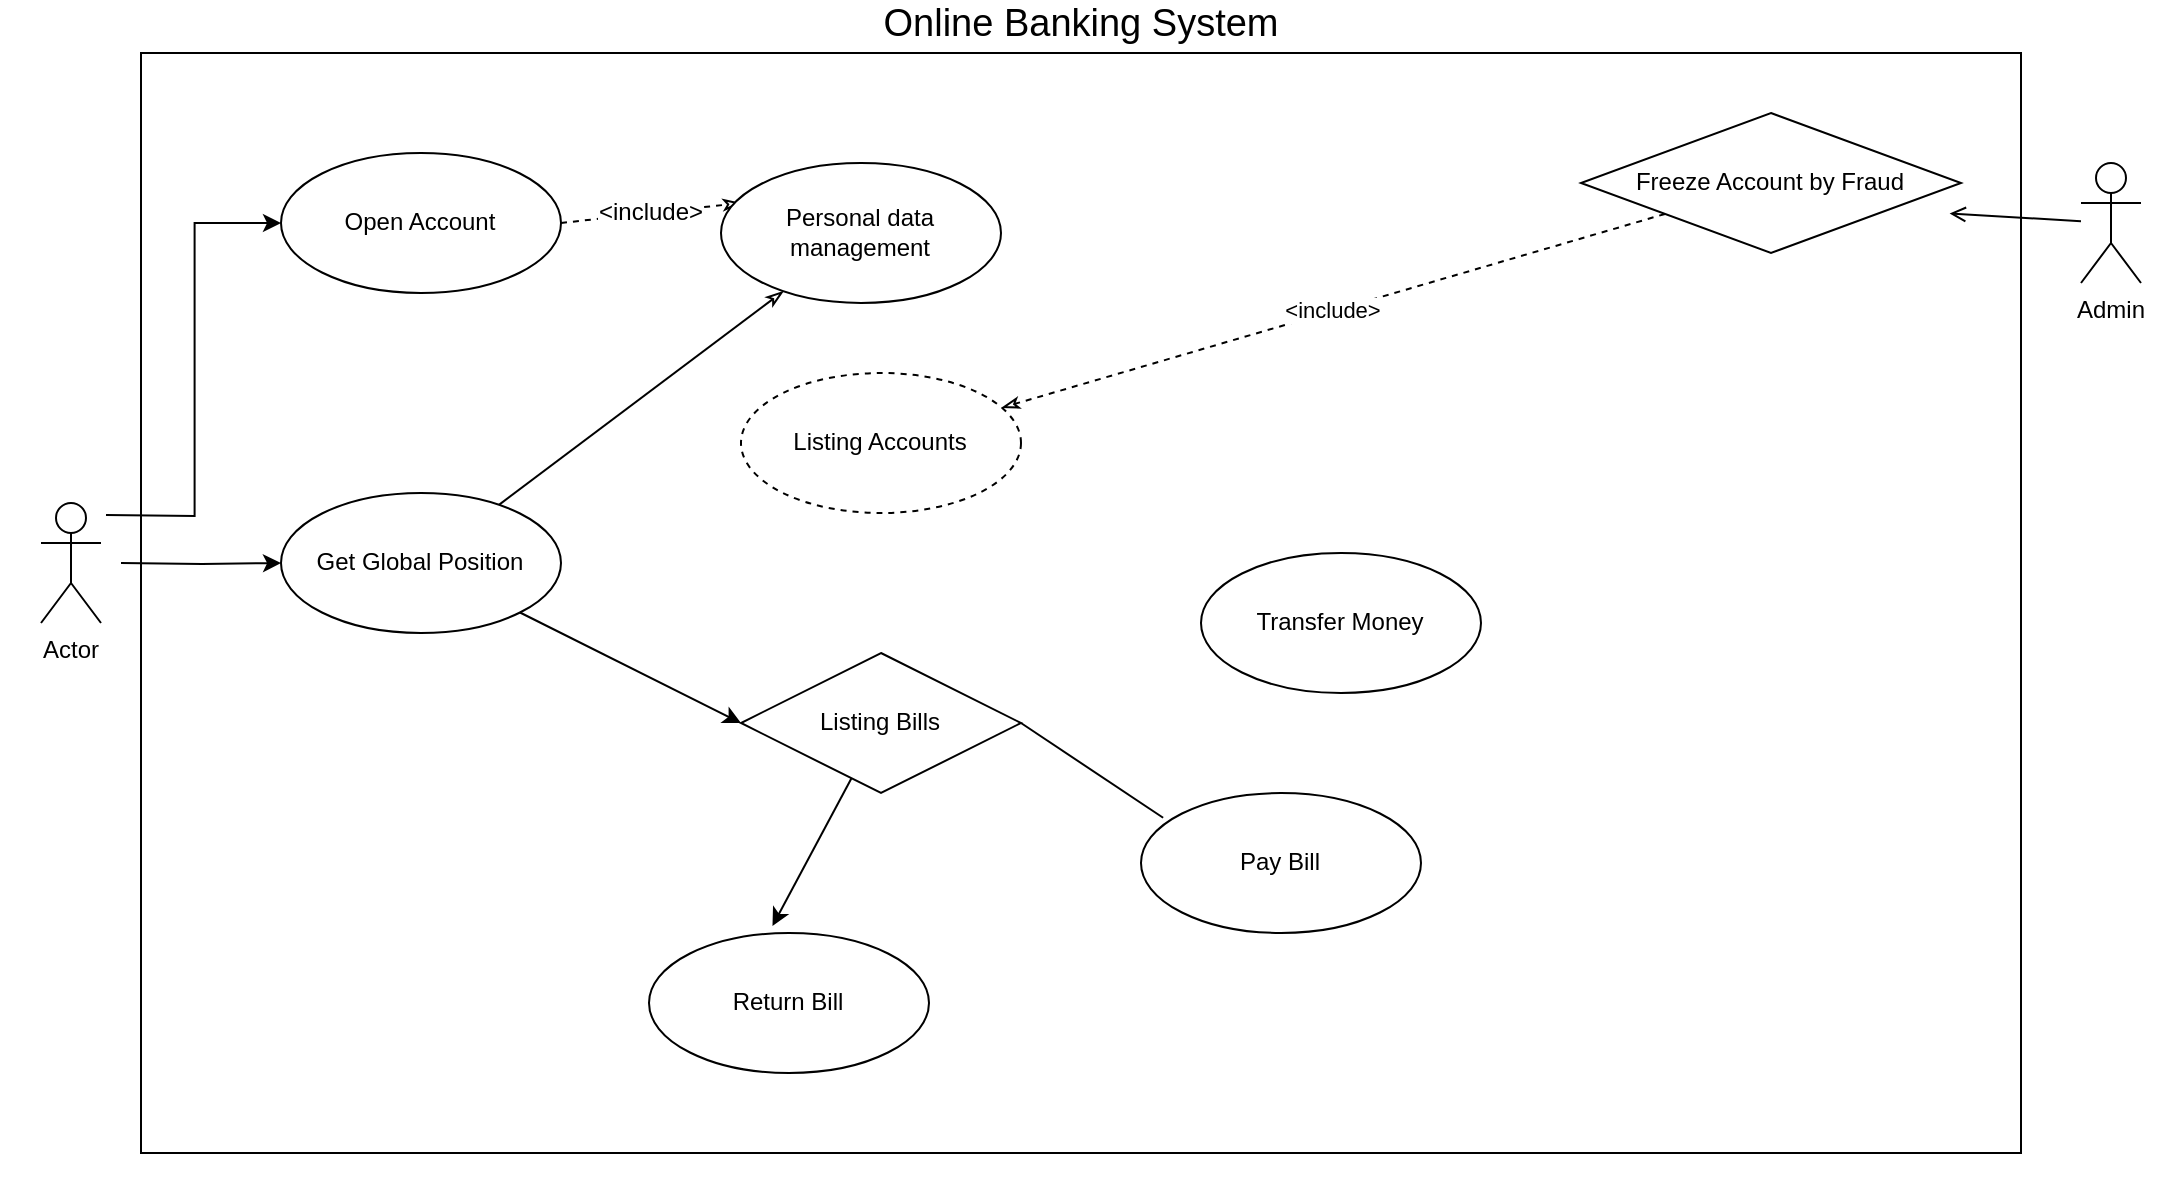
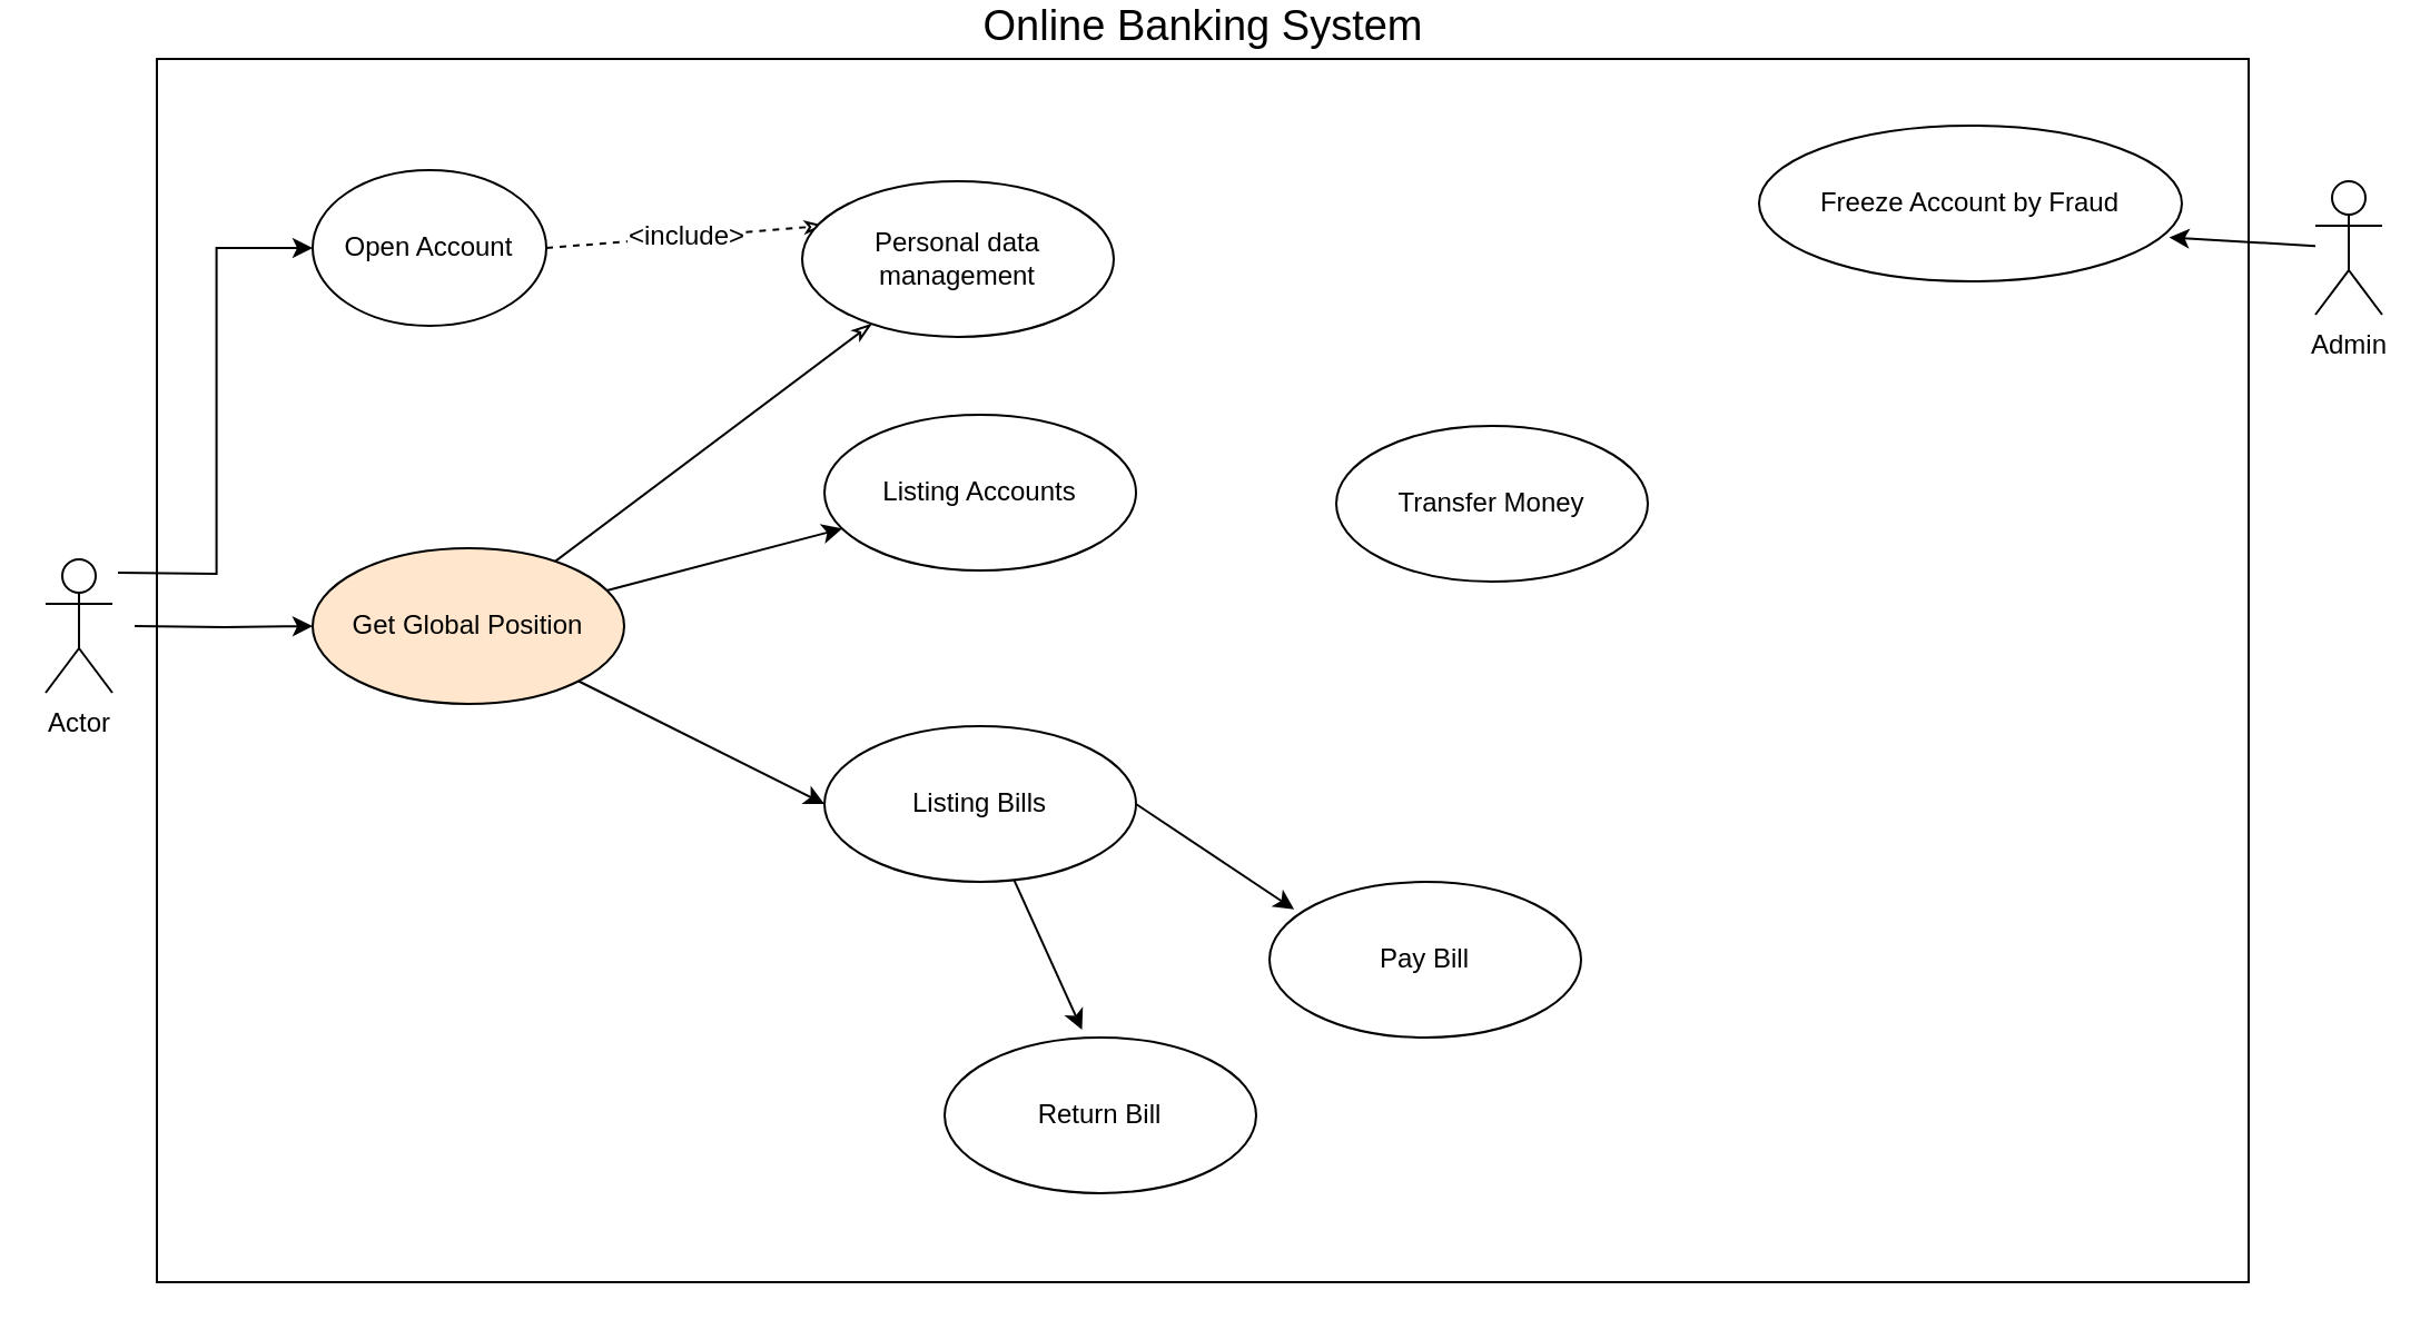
- <mxCell id="22" value="Freeze Account by Fraud" style="rhombus;whiteSpace=wrap;html=1;" vertex="1" parent="1"><mxGeometry x="790" y="50" width="190" height="70" as="geometry" /></mxCell>
+ <mxCell id="22" value="Freeze Account by Fraud" style="ellipse;whiteSpace=wrap;html=1;" vertex="1" parent="1"><mxGeometry x="790" y="50" width="190" height="70" as="geometry" /></mxCell>
- <mxCell id="19" style="edgeStyle=none;rounded=0;orthogonalLoop=1;jettySize=auto;html=1;entryX=0.97;entryY=0.718;entryDx=0;entryDy=0;entryPerimeter=0;endArrow=open;" edge="1" parent="1" source="20" target="22"><mxGeometry relative="1" as="geometry" /></mxCell>
+ <mxCell id="19" style="edgeStyle=none;rounded=0;orthogonalLoop=1;jettySize=auto;html=1;entryX=0.97;entryY=0.718;entryDx=0;entryDy=0;entryPerimeter=0;" edge="1" parent="1" source="20" target="22"><mxGeometry relative="1" as="geometry" /></mxCell>
- <mxCell id="8" value="Open Account" style="ellipse;whiteSpace=wrap;html=1;" vertex="1" parent="1"><mxGeometry x="140" y="70" width="140" height="70" as="geometry" /></mxCell>
+ <mxCell id="8" value="Open Account" style="ellipse;whiteSpace=wrap;html=1;" vertex="1" parent="1"><mxGeometry x="140" y="70" width="105" height="70" as="geometry" /></mxCell>
- <mxCell id="21" value="&amp;lt;include&amp;gt;" style="edgeStyle=none;rounded=0;orthogonalLoop=1;jettySize=auto;html=1;dashed=1;endArrow=classicThin;endFill=0;" edge="1" parent="1" source="22" target="11"><mxGeometry relative="1" as="geometry" /></mxCell>
- <mxCell id="11" value="Listing Accounts" style="ellipse;whiteSpace=wrap;html=1;dashed=1;" vertex="1" parent="1"><mxGeometry x="370" y="180" width="140" height="70" as="geometry" /></mxCell>
+ <mxCell id="11" value="Listing Accounts" style="ellipse;whiteSpace=wrap;html=1;" vertex="1" parent="1"><mxGeometry x="370" y="180" width="140" height="70" as="geometry" /></mxCell>
+ <mxCell id="3" style="rounded=0;orthogonalLoop=1;jettySize=auto;html=1;" edge="1" parent="1" source="6" target="11"><mxGeometry relative="1" as="geometry" /></mxCell>
- <mxCell id="6" value="Get Global Position" style="ellipse;whiteSpace=wrap;html=1;" vertex="1" parent="1"><mxGeometry x="140" y="240" width="140" height="70" as="geometry" /></mxCell>
+ <mxCell id="6" value="Get Global Position" style="ellipse;whiteSpace=wrap;html=1;fillColor=#ffe6cc;" vertex="1" parent="1"><mxGeometry x="140" y="240" width="140" height="70" as="geometry" /></mxCell>
- <mxCell id="12" value="Transfer Money" style="ellipse;whiteSpace=wrap;html=1;" vertex="1" parent="1"><mxGeometry x="600" y="270" width="140" height="70" as="geometry" /></mxCell>
+ <mxCell id="12" value="Transfer Money" style="ellipse;whiteSpace=wrap;html=1;" vertex="1" parent="1"><mxGeometry x="600" y="185" width="140" height="70" as="geometry" /></mxCell>
- <mxCell id="16" value="Listing Bills" style="rhombus;whiteSpace=wrap;html=1;" vertex="1" parent="1"><mxGeometry x="370" y="320" width="140" height="70" as="geometry" /></mxCell>
+ <mxCell id="16" value="Listing Bills" style="ellipse;whiteSpace=wrap;html=1;" vertex="1" parent="1"><mxGeometry x="370" y="320" width="140" height="70" as="geometry" /></mxCell>
- <mxCell id="14" style="edgeStyle=none;rounded=0;orthogonalLoop=1;jettySize=auto;html=1;exitX=1;exitY=0.5;exitDx=0;exitDy=0;entryX=0.079;entryY=0.177;entryDx=0;entryDy=0;entryPerimeter=0;endArrow=none;" edge="1" parent="1" source="16" target="17"><mxGeometry relative="1" as="geometry" /></mxCell>
+ <mxCell id="14" style="edgeStyle=none;rounded=0;orthogonalLoop=1;jettySize=auto;html=1;exitX=1;exitY=0.5;exitDx=0;exitDy=0;entryX=0.079;entryY=0.177;entryDx=0;entryDy=0;entryPerimeter=0;" edge="1" parent="1" source="16" target="17"><mxGeometry relative="1" as="geometry" /></mxCell>
- <mxCell id="18" value="Return Bill" style="ellipse;whiteSpace=wrap;html=1;" vertex="1" parent="1"><mxGeometry x="324" y="460" width="140" height="70" as="geometry" /></mxCell>
+ <mxCell id="18" value="Return Bill" style="ellipse;whiteSpace=wrap;html=1;" vertex="1" parent="1"><mxGeometry x="424" y="460" width="140" height="70" as="geometry" /></mxCell>
